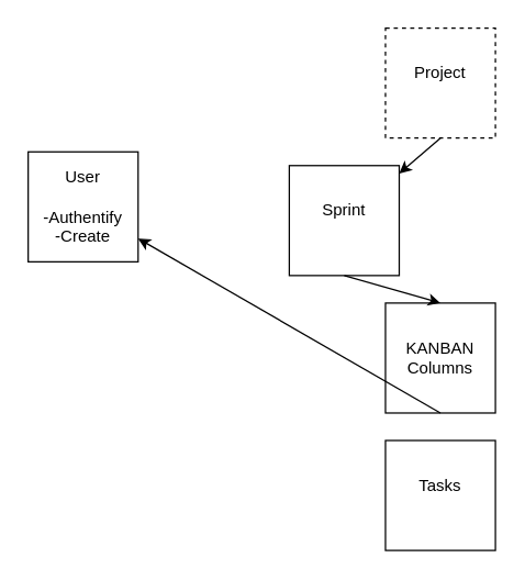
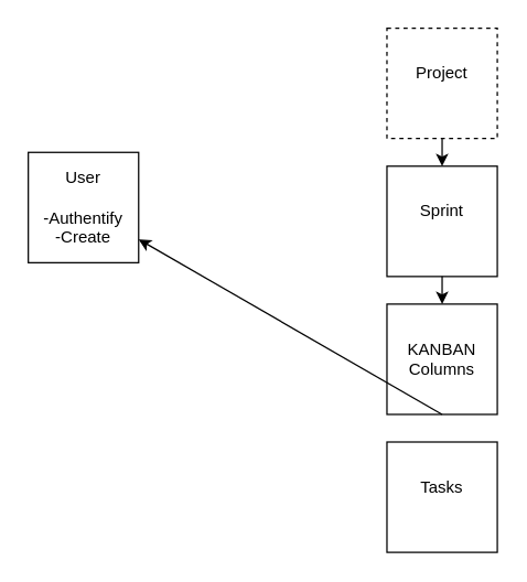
- <mxCell id="4" value="&lt;div&gt;Sprint&lt;/div&gt;&lt;div&gt;&lt;br&gt;&lt;/div&gt;" style="whiteSpace=wrap;html=1;aspect=fixed;" vertex="1" parent="1"><mxGeometry x="210" y="120" width="80" height="80" as="geometry" /></mxCell>
+ <mxCell id="4" value="&lt;div&gt;Sprint&lt;/div&gt;&lt;div&gt;&lt;br&gt;&lt;/div&gt;" style="whiteSpace=wrap;html=1;aspect=fixed;" vertex="1" parent="1"><mxGeometry x="280" y="120" width="80" height="80" as="geometry" /></mxCell>
